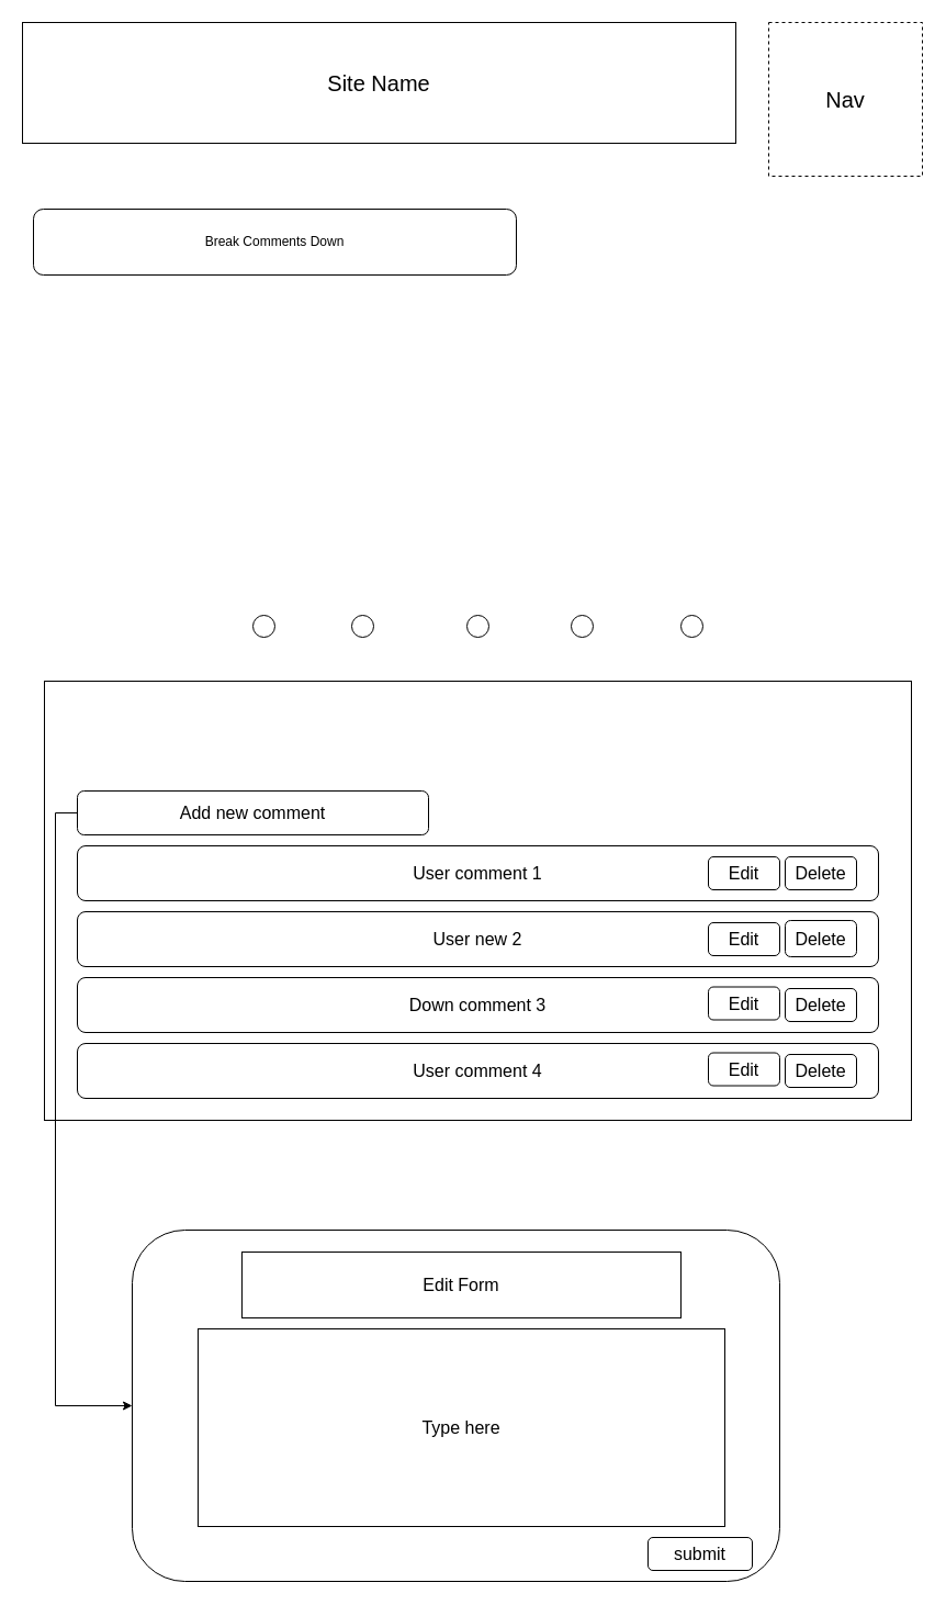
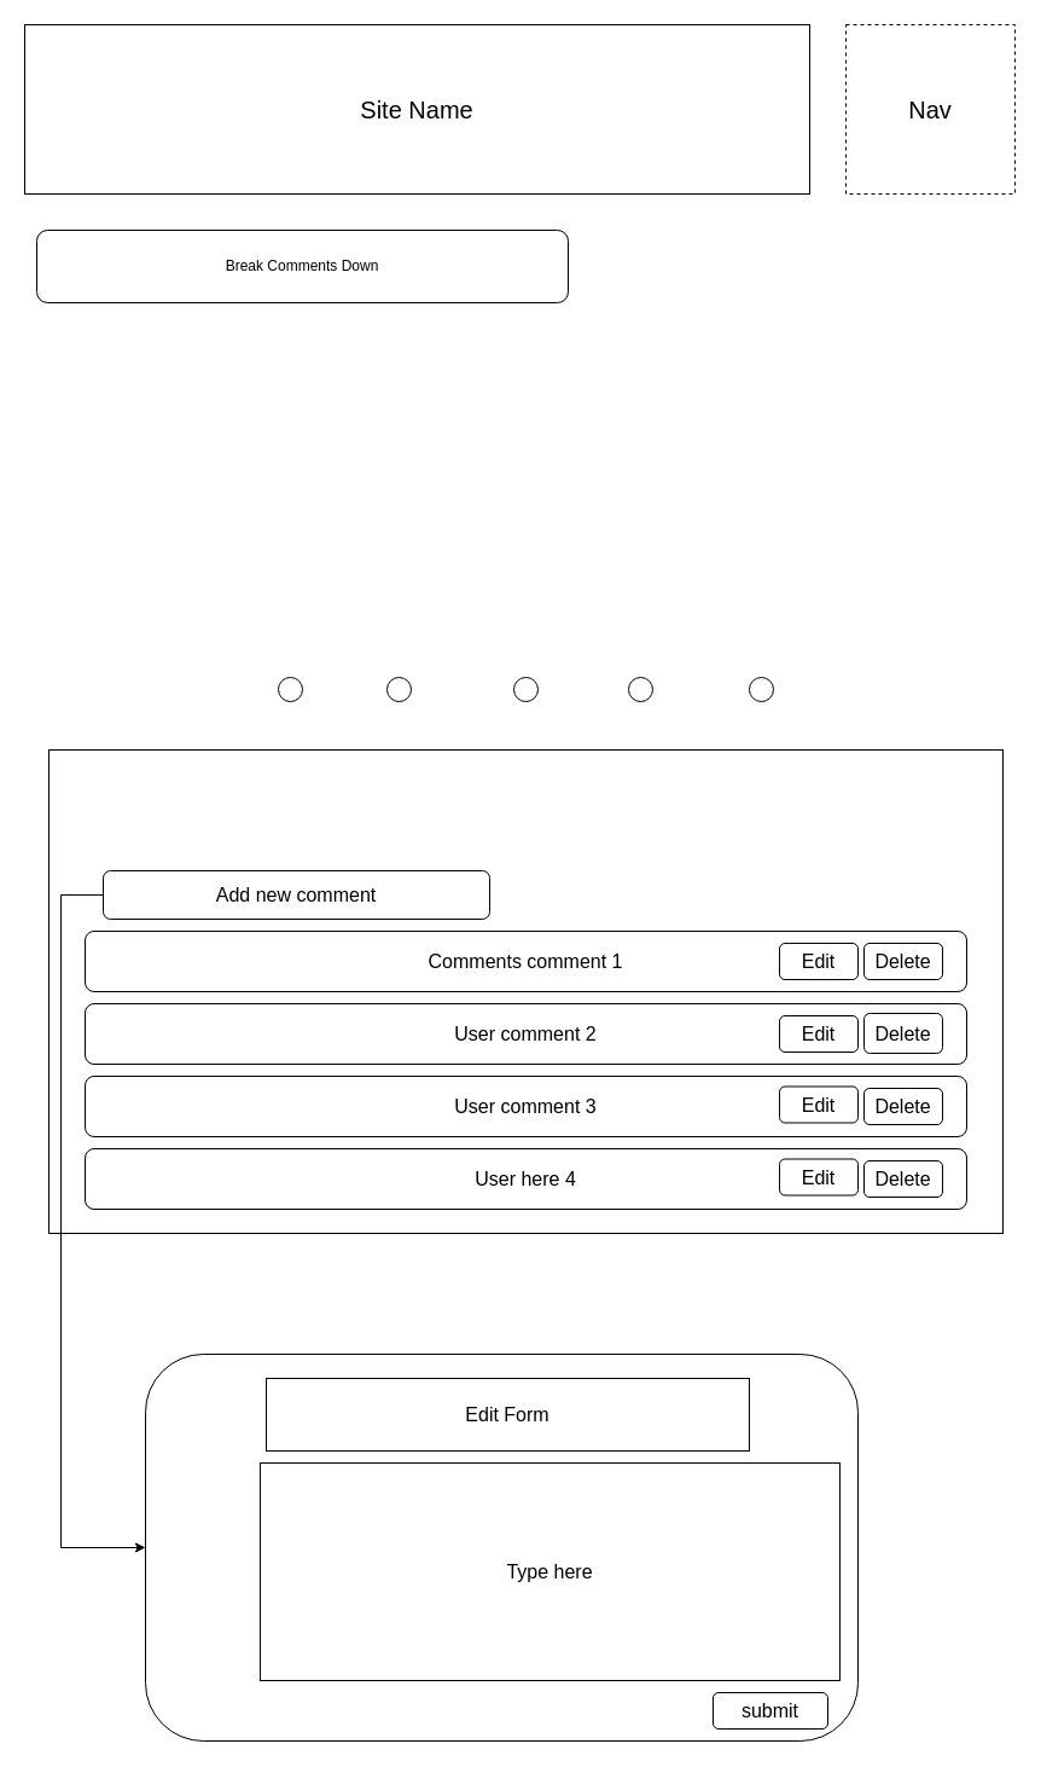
- <mxCell id="2" value="&lt;font style=&quot;font-size: 20px&quot;&gt;Site Name&lt;/font&gt;" style="rounded=0;whiteSpace=wrap;html=1;" vertex="1" parent="1"><mxGeometry x="20" y="20" width="650" height="110" as="geometry" /></mxCell>
+ <mxCell id="2" value="&lt;font style=&quot;font-size: 20px&quot;&gt;Site Name&lt;/font&gt;" style="rounded=0;whiteSpace=wrap;html=1;" vertex="1" parent="1"><mxGeometry x="20" y="20" width="650" height="140" as="geometry" /></mxCell>
- <mxCell id="12" value="Add new comment" style="rounded=1;whiteSpace=wrap;html=1;fontSize=16;" vertex="1" parent="1"><mxGeometry x="70" y="720" width="320" height="40" as="geometry" /></mxCell>
+ <mxCell id="12" value="Add new comment" style="rounded=1;whiteSpace=wrap;html=1;fontSize=16;" vertex="1" parent="1"><mxGeometry x="85" y="720" width="320" height="40" as="geometry" /></mxCell>
- <mxCell id="13" value="User comment 1" style="rounded=1;whiteSpace=wrap;html=1;fontSize=16;" vertex="1" parent="1"><mxGeometry x="70" y="770" width="730" height="50" as="geometry" /></mxCell>
+ <mxCell id="13" value="Comments comment 1" style="rounded=1;whiteSpace=wrap;html=1;fontSize=16;" vertex="1" parent="1"><mxGeometry x="70" y="770" width="730" height="50" as="geometry" /></mxCell>
- <mxCell id="15" value="User new 2" style="rounded=1;whiteSpace=wrap;html=1;fontSize=16;" vertex="1" parent="1"><mxGeometry x="70" y="830" width="730" height="50" as="geometry" /></mxCell>
+ <mxCell id="15" value="User comment 2" style="rounded=1;whiteSpace=wrap;html=1;fontSize=16;" vertex="1" parent="1"><mxGeometry x="70" y="830" width="730" height="50" as="geometry" /></mxCell>
- <mxCell id="14" value="Down comment 3" style="rounded=1;whiteSpace=wrap;html=1;fontSize=16;" vertex="1" parent="1"><mxGeometry x="70" y="890" width="730" height="50" as="geometry" /></mxCell>
+ <mxCell id="14" value="User comment 3" style="rounded=1;whiteSpace=wrap;html=1;fontSize=16;" vertex="1" parent="1"><mxGeometry x="70" y="890" width="730" height="50" as="geometry" /></mxCell>
- <mxCell id="16" value="User comment 4" style="rounded=1;whiteSpace=wrap;html=1;fontSize=16;" vertex="1" parent="1"><mxGeometry x="70" y="950" width="730" height="50" as="geometry" /></mxCell>
+ <mxCell id="16" value="User here 4" style="rounded=1;whiteSpace=wrap;html=1;fontSize=16;" vertex="1" parent="1"><mxGeometry x="70" y="950" width="730" height="50" as="geometry" /></mxCell>
- <mxCell id="20" value="Type here" style="rounded=0;whiteSpace=wrap;html=1;fontSize=16;" vertex="1" parent="1"><mxGeometry x="180" y="1210" width="480" height="180" as="geometry" /></mxCell>
+ <mxCell id="20" value="Type here" style="rounded=0;whiteSpace=wrap;html=1;fontSize=16;" vertex="1" parent="1"><mxGeometry x="215" y="1210" width="480" height="180" as="geometry" /></mxCell>
